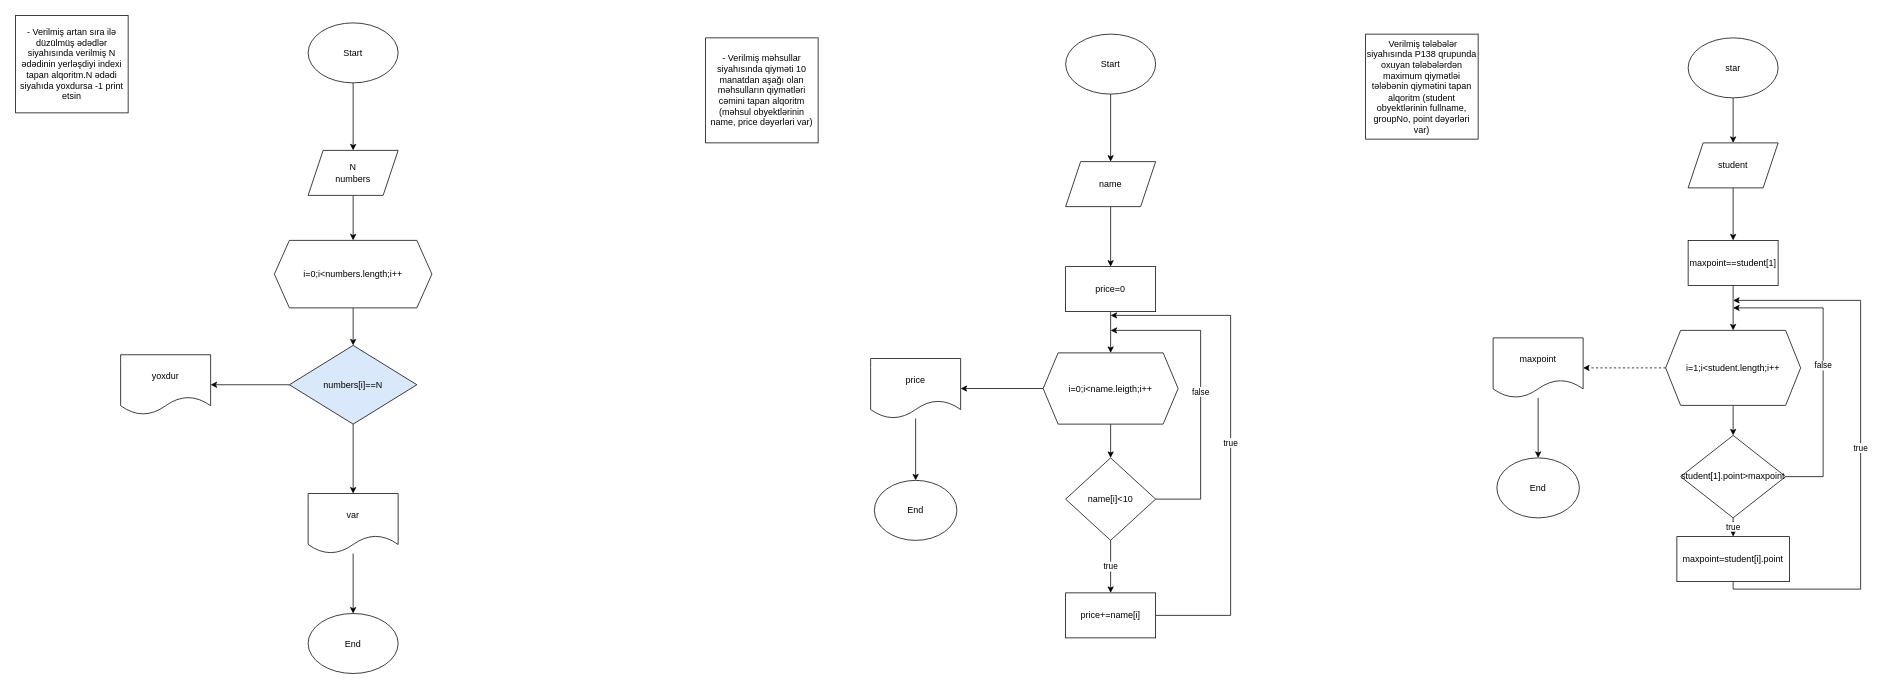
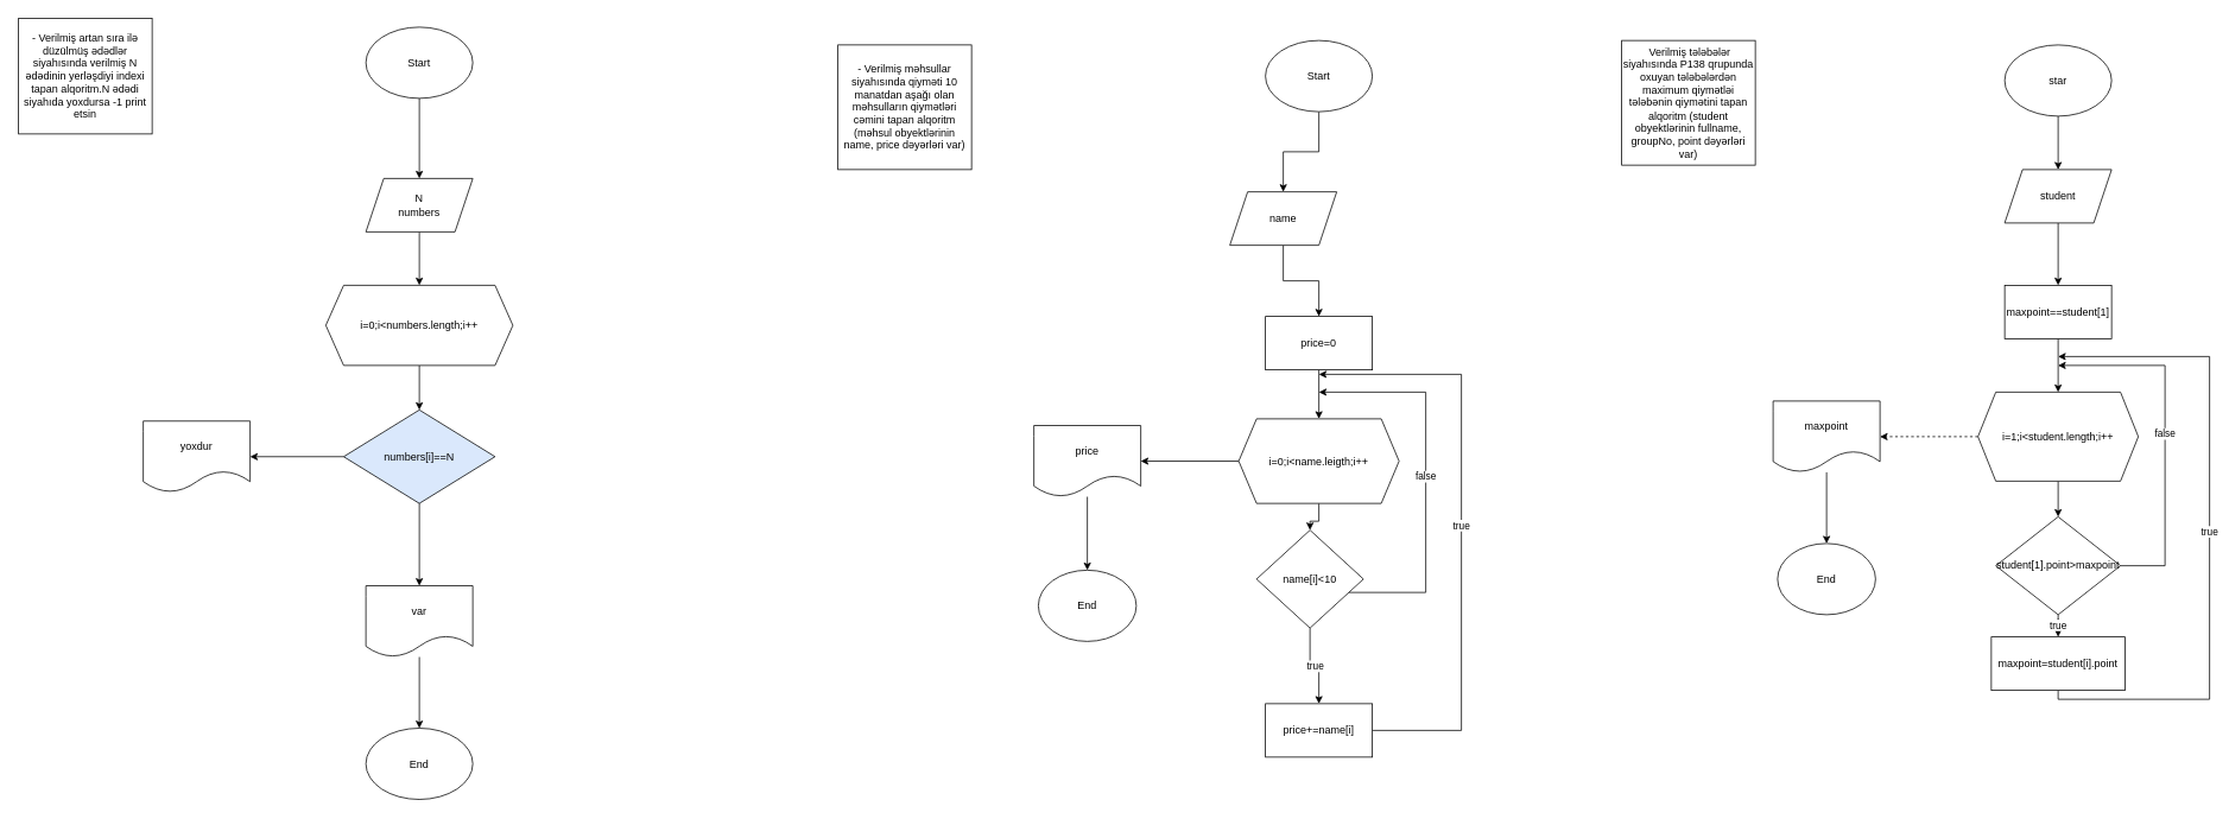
- <mxCell id="20" value="name" style="shape=parallelogram;perimeter=parallelogramPerimeter;whiteSpace=wrap;html=1;fixedSize=1;" vertex="1" parent="1"><mxGeometry x="1420" y="215" width="120" height="60" as="geometry" /></mxCell>
+ <mxCell id="20" value="name" style="shape=parallelogram;perimeter=parallelogramPerimeter;whiteSpace=wrap;html=1;fixedSize=1;" vertex="1" parent="1"><mxGeometry x="1380" y="215" width="120" height="60" as="geometry" /></mxCell>
- <mxCell id="28" value="name[i]&amp;lt;10" style="rhombus;whiteSpace=wrap;html=1;" vertex="1" parent="1"><mxGeometry x="1420" y="610" width="120" height="110" as="geometry" /></mxCell>
+ <mxCell id="28" value="name[i]&amp;lt;10" style="rhombus;whiteSpace=wrap;html=1;" vertex="1" parent="1"><mxGeometry x="1410" y="595" width="120" height="110" as="geometry" /></mxCell>
